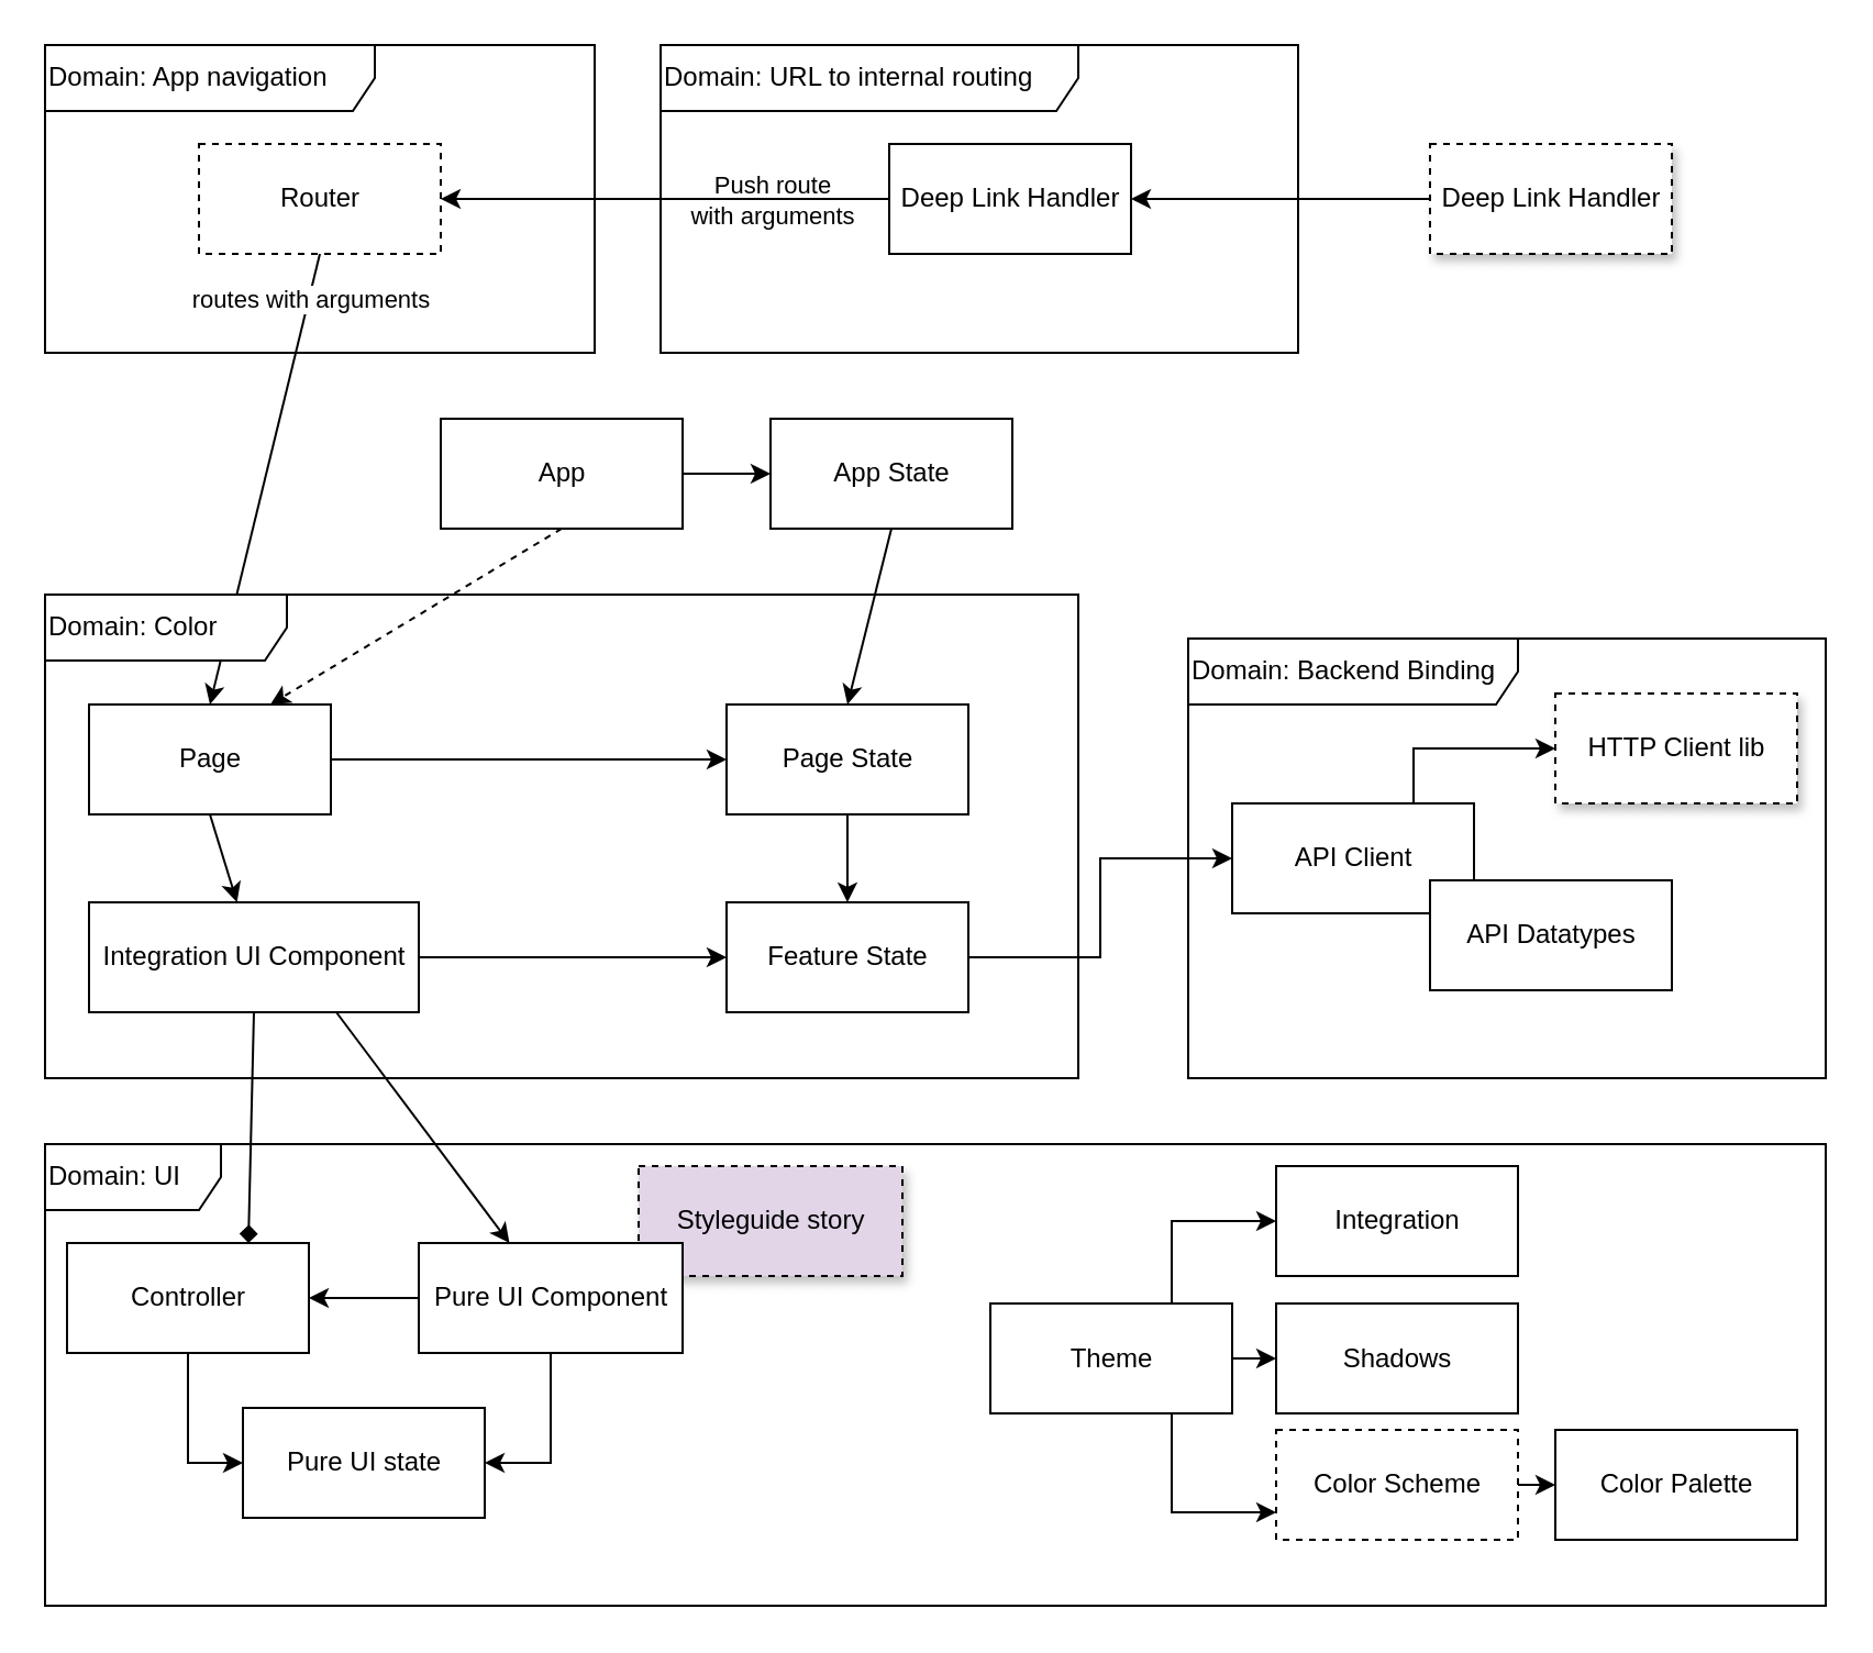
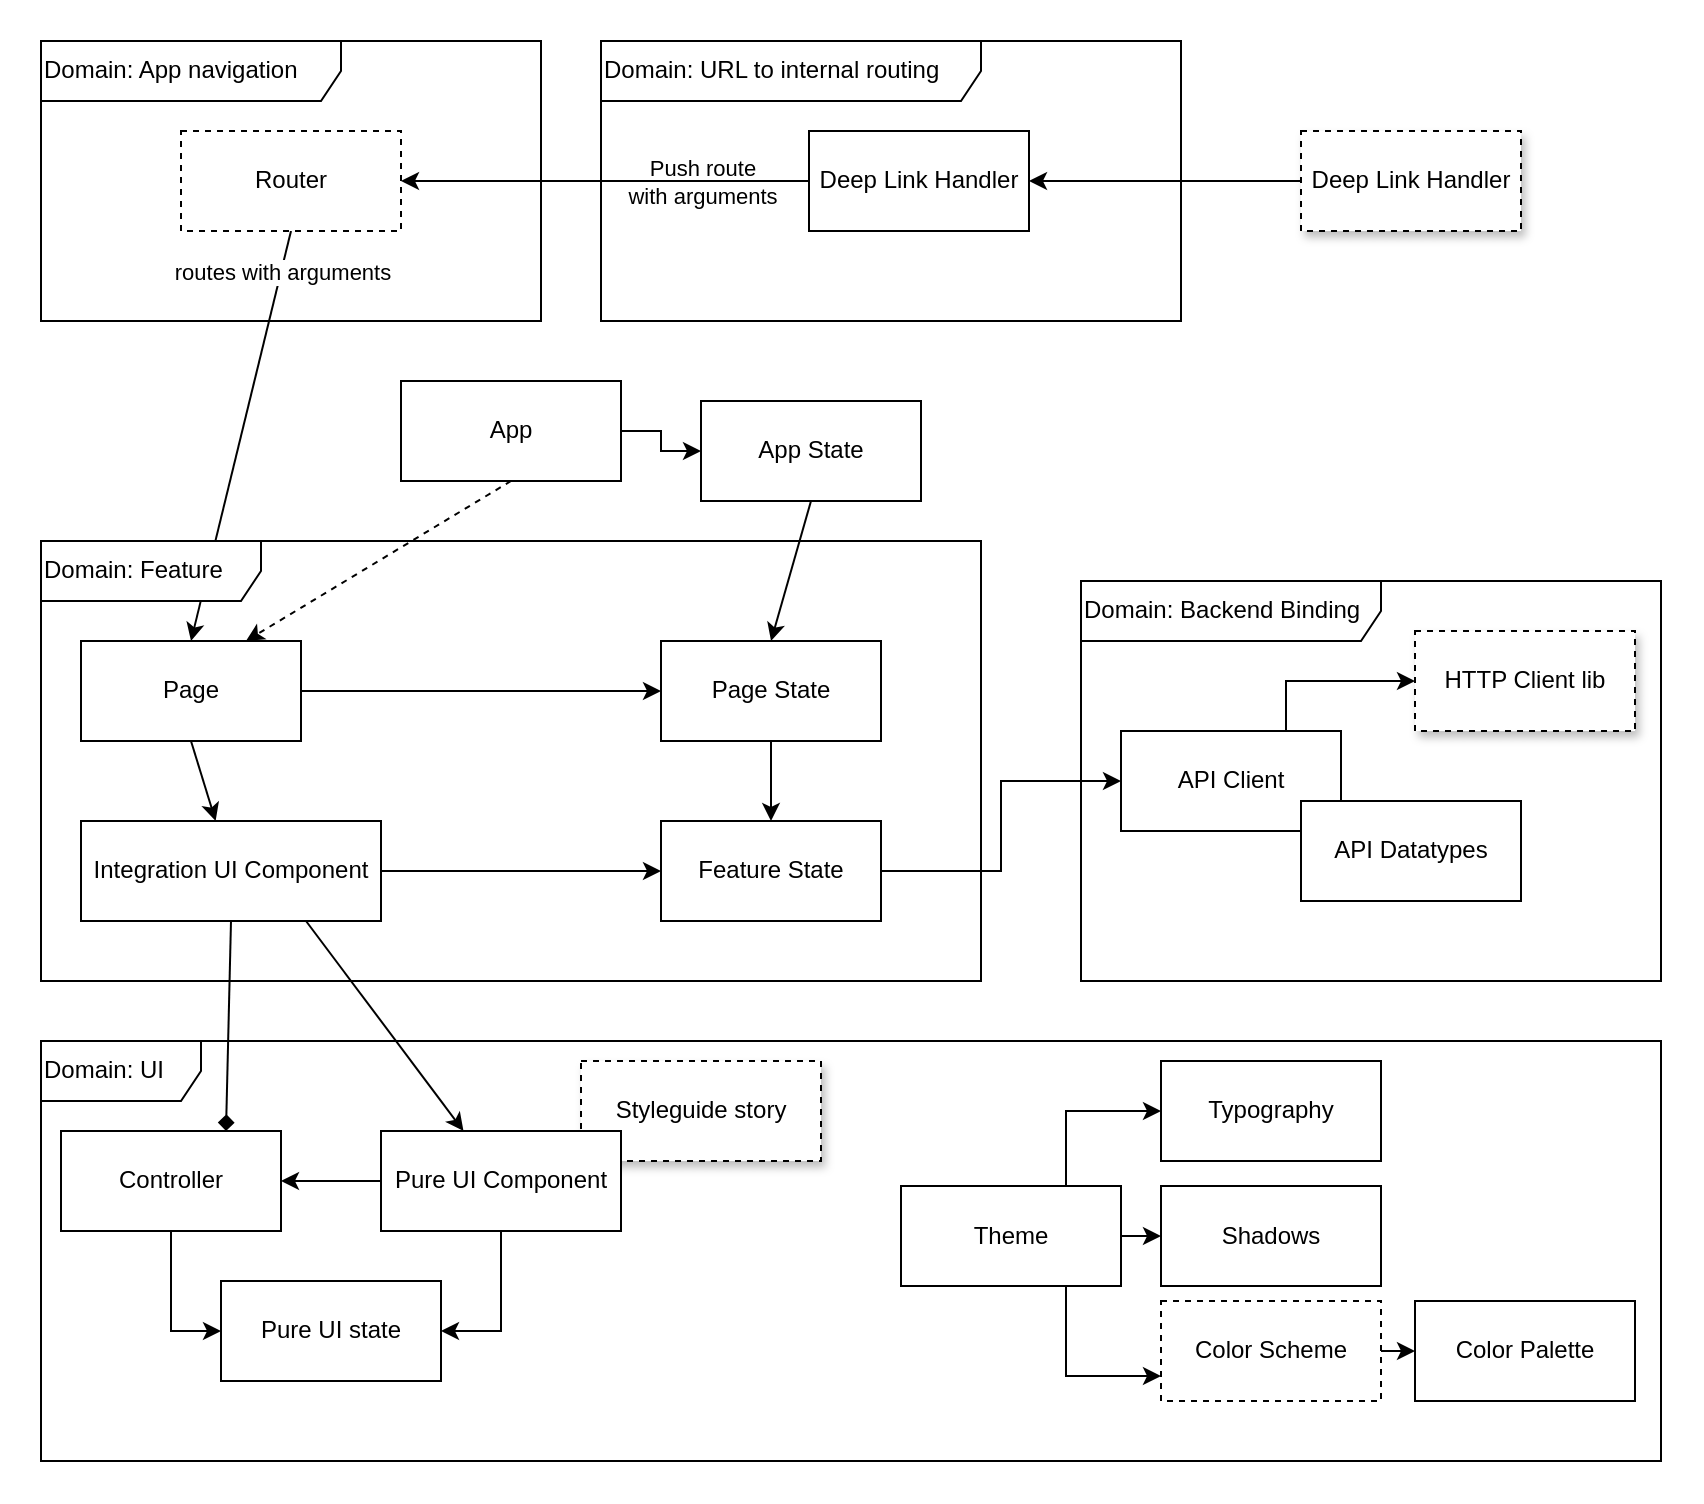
- <mxCell id="40" value="App State" style="html=1;align=center;" vertex="1" parent="1"><mxGeometry x="350" y="190" width="110" height="50" as="geometry" /></mxCell>
+ <mxCell id="40" value="App State" style="html=1;align=center;" vertex="1" parent="1"><mxGeometry x="350" y="200" width="110" height="50" as="geometry" /></mxCell>
- <mxCell id="7" value="Domain: Color" style="shape=umlFrame;whiteSpace=wrap;html=1;width=110;height=30;align=left;" vertex="1" parent="1"><mxGeometry x="20" y="270" width="470" height="220" as="geometry" /></mxCell>
+ <mxCell id="7" value="Domain: Feature" style="shape=umlFrame;whiteSpace=wrap;html=1;width=110;height=30;align=left;" vertex="1" parent="1"><mxGeometry x="20" y="270" width="470" height="220" as="geometry" /></mxCell>
- <mxCell id="5" value="Styleguide story" style="html=1;align=center;shadow=1;glass=0;sketch=0;dashed=1;fillColor=#e1d5e7;" vertex="1" parent="1"><mxGeometry x="290" y="530" width="120" height="50" as="geometry" /></mxCell>
+ <mxCell id="5" value="Styleguide story" style="html=1;align=center;shadow=1;glass=0;sketch=0;dashed=1;" vertex="1" parent="1"><mxGeometry x="290" y="530" width="120" height="50" as="geometry" /></mxCell>
- <mxCell id="19" value="Integration" style="html=1;align=center;" vertex="1" parent="1"><mxGeometry x="580" y="530" width="110" height="50" as="geometry" /></mxCell>
+ <mxCell id="19" value="Typography" style="html=1;align=center;" vertex="1" parent="1"><mxGeometry x="580" y="530" width="110" height="50" as="geometry" /></mxCell>
